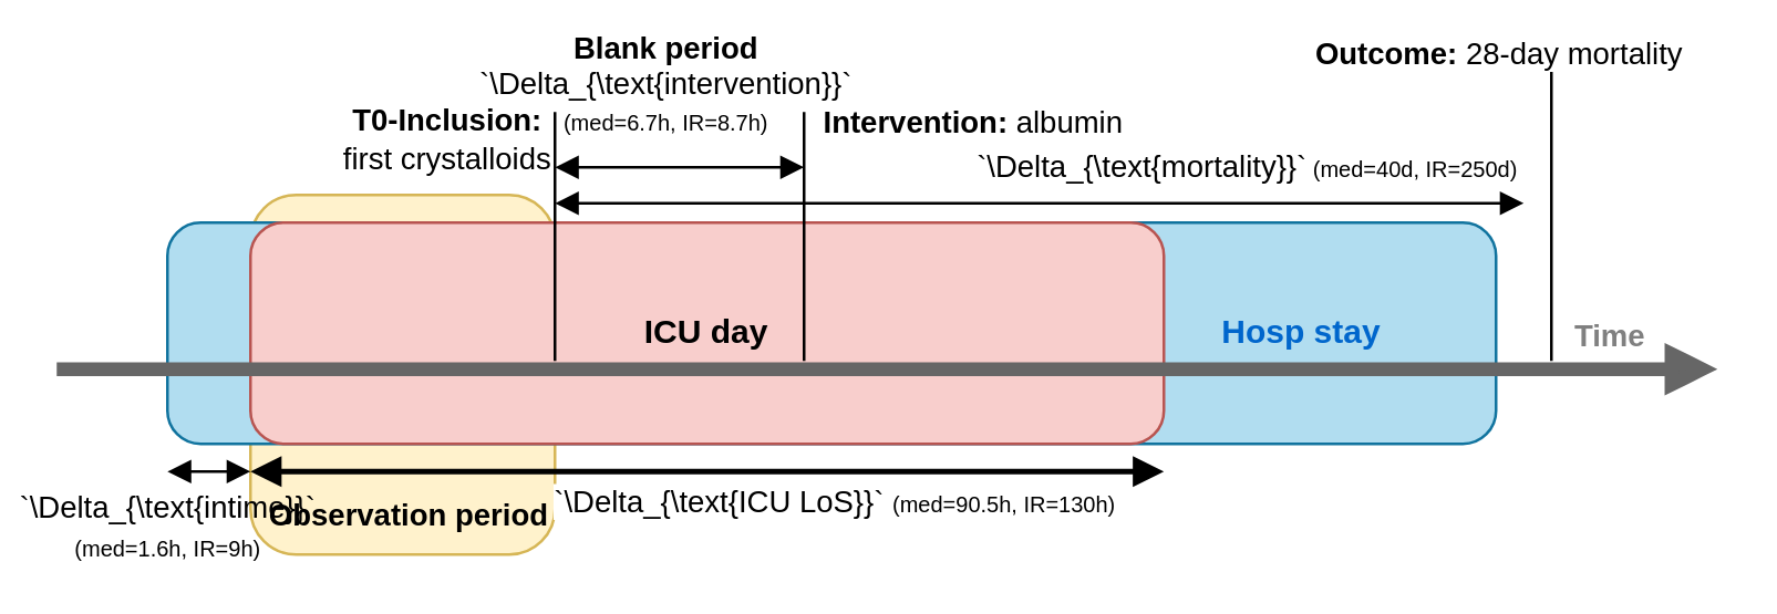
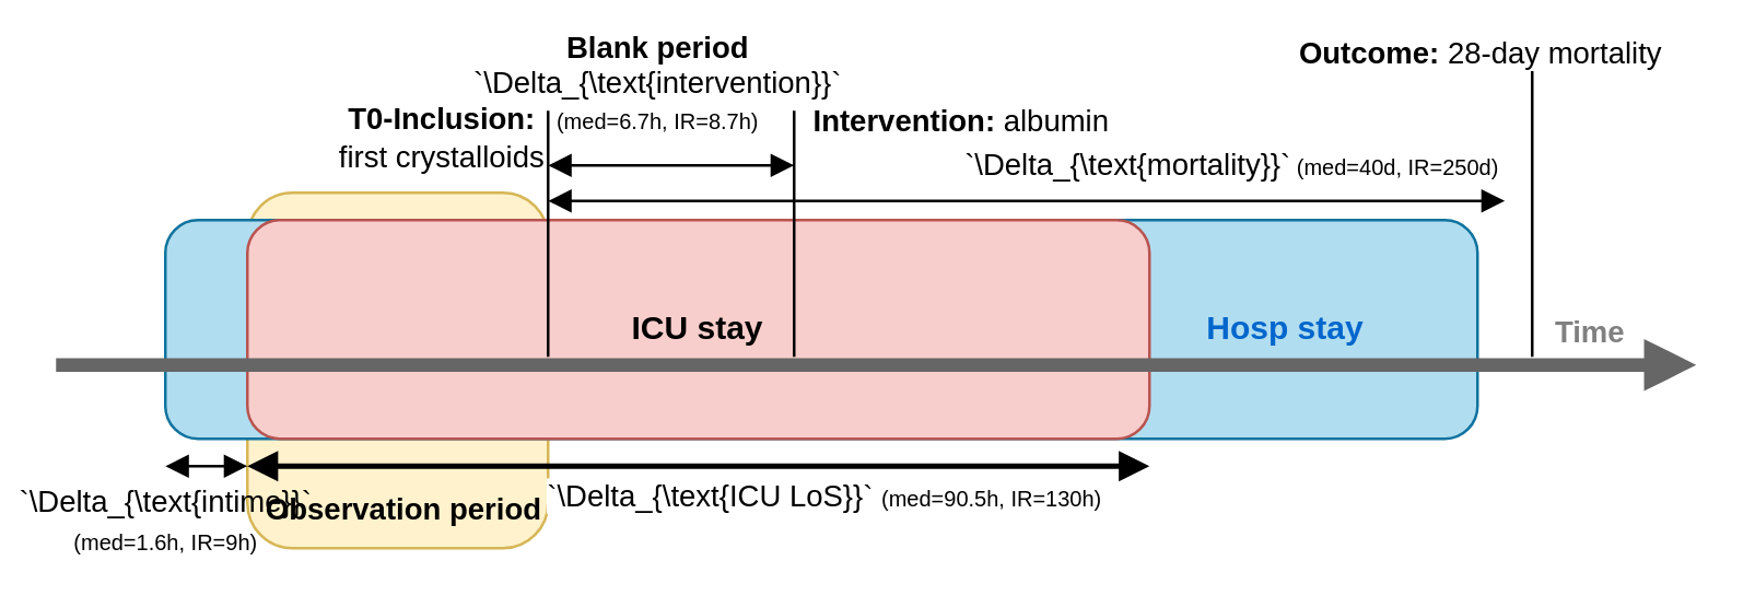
- <mxCell id="7" value="ICU day" style="rounded=1;whiteSpace=wrap;html=1;fillColor=#f8cecc;strokeColor=#b85450;fontStyle=1" parent="1" vertex="1"><mxGeometry x="90" y="80" width="330" height="80" as="geometry" /></mxCell>
+ <mxCell id="7" value="ICU stay" style="rounded=1;whiteSpace=wrap;html=1;fillColor=#f8cecc;strokeColor=#b85450;fontStyle=1" parent="1" vertex="1"><mxGeometry x="90" y="80" width="330" height="80" as="geometry" /></mxCell>
